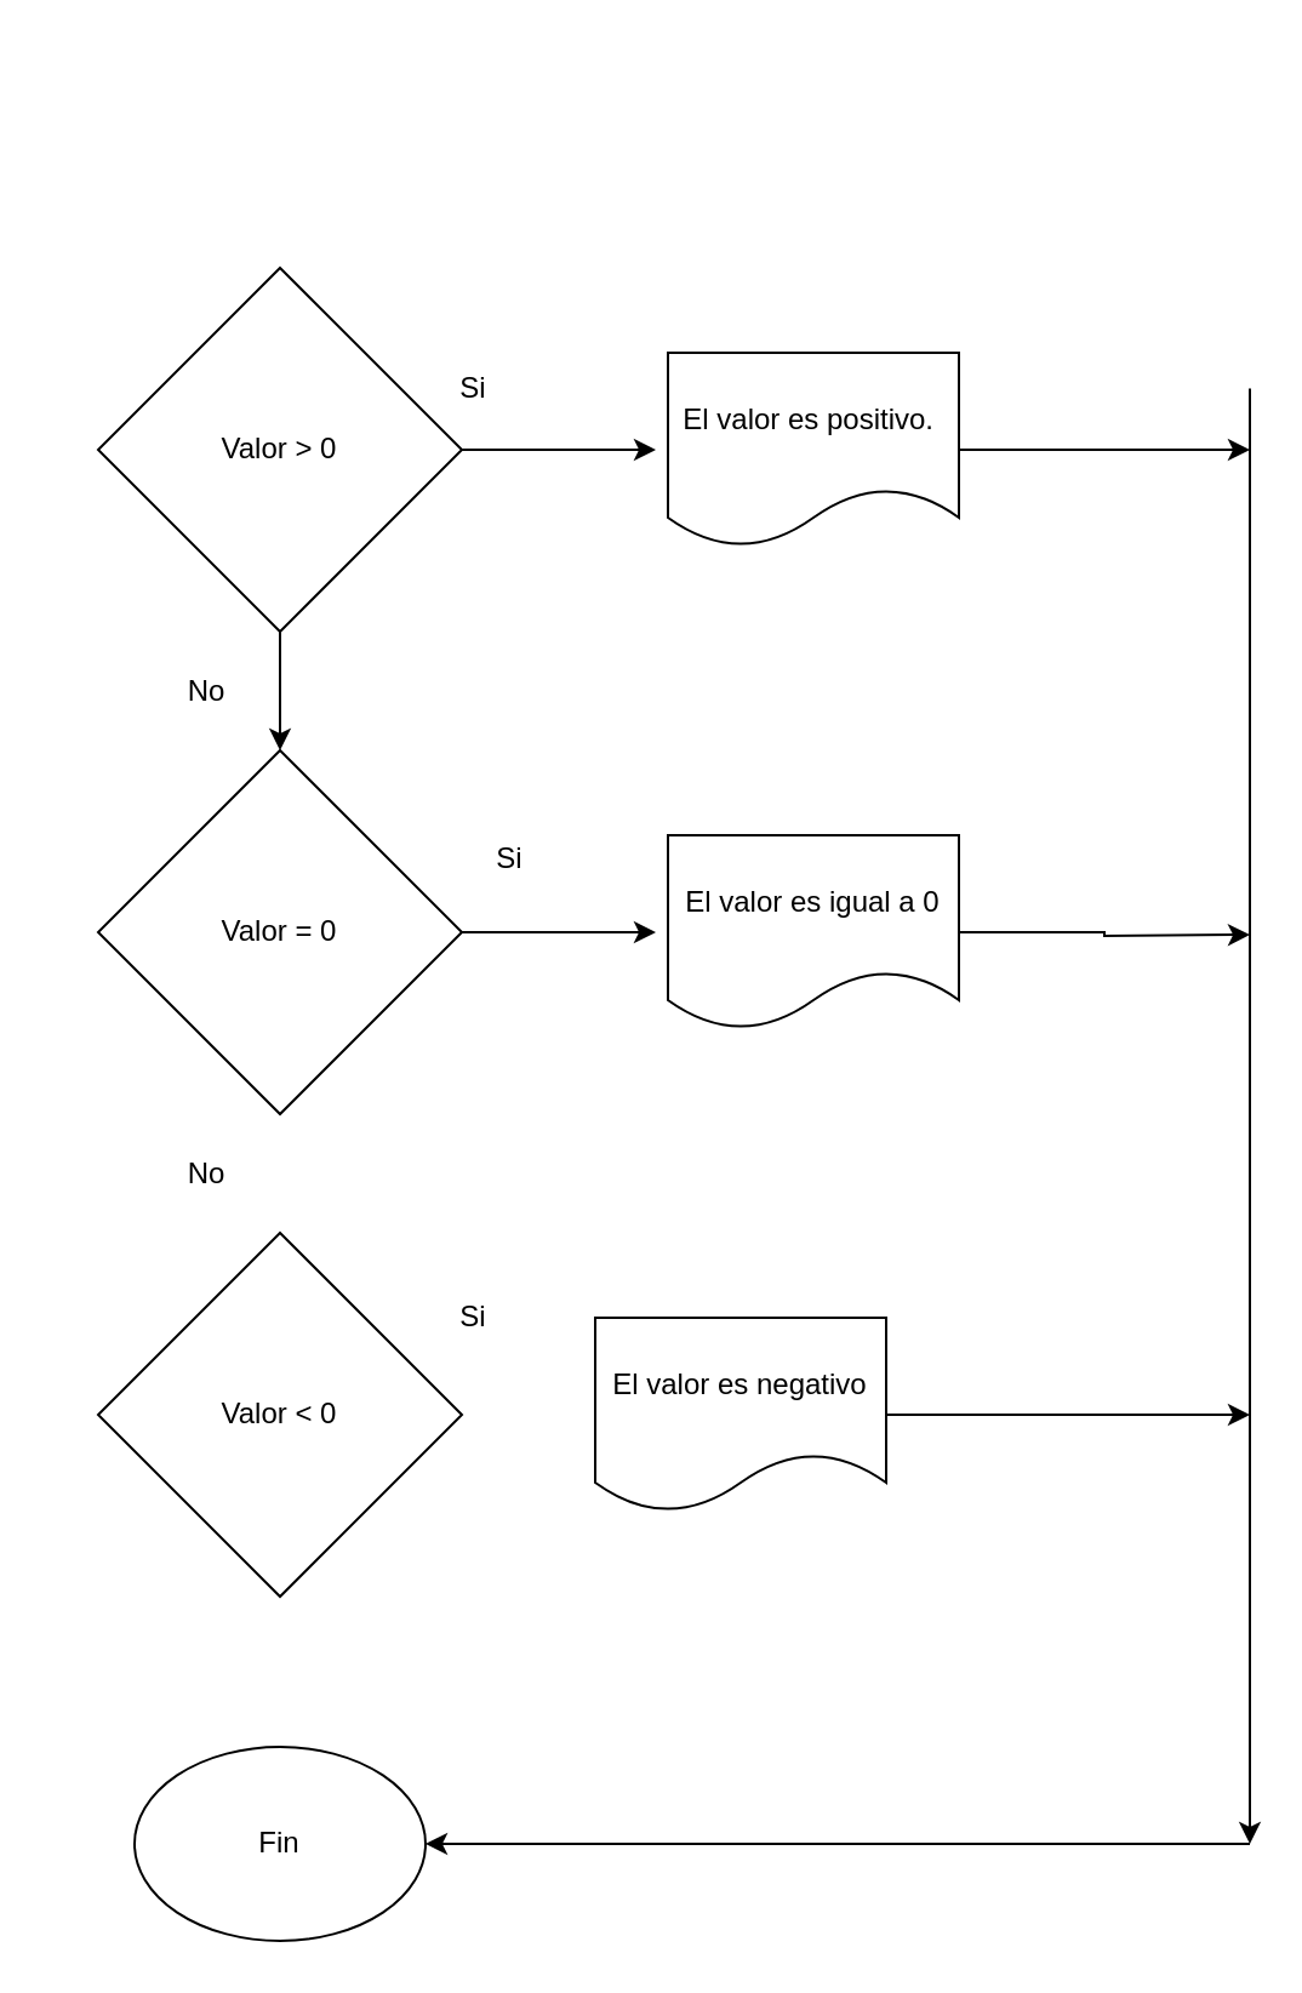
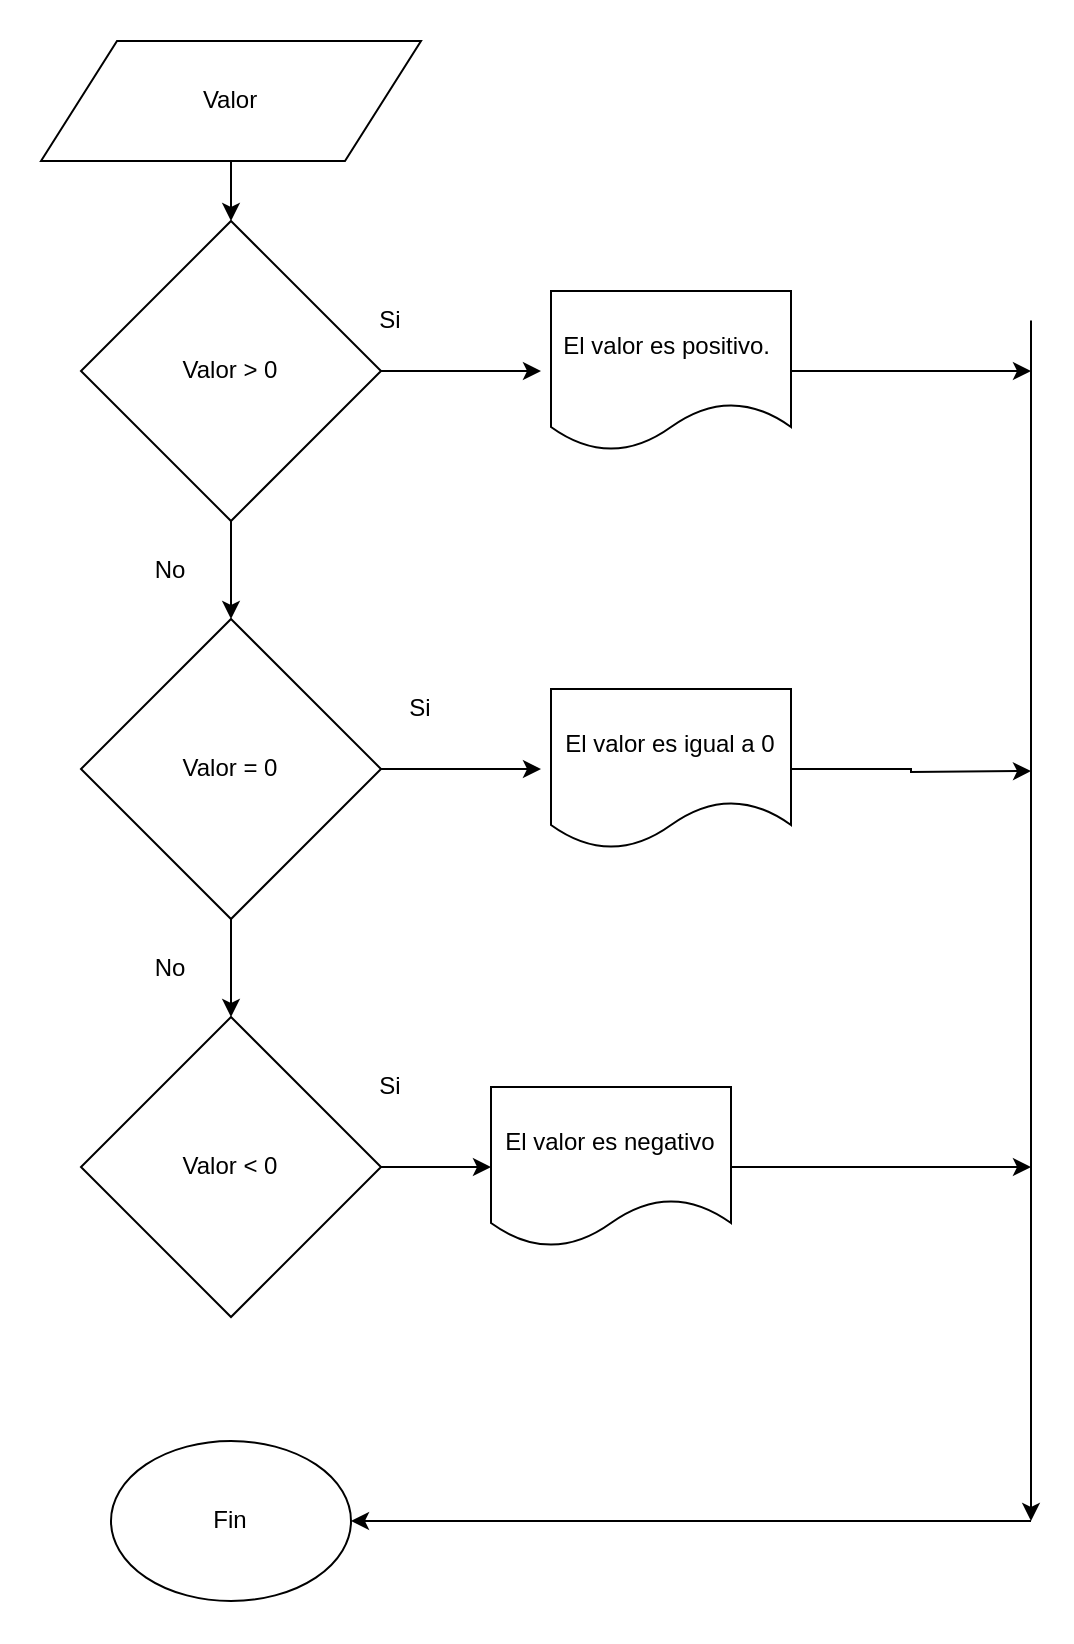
+ <mxCell id="3" value="Valor" style="shape=parallelogram;perimeter=parallelogramPerimeter;whiteSpace=wrap;html=1;" parent="1" vertex="1"><mxGeometry x="20" y="20" width="190" height="60" as="geometry" /></mxCell>
+ <mxCell id="2" value="" style="edgeStyle=orthogonalEdgeStyle;rounded=0;orthogonalLoop=1;jettySize=auto;html=1;" parent="1" source="3" target="6" edge="1"><mxGeometry relative="1" as="geometry" /></mxCell>
+ <mxCell id="7" value="" style="edgeStyle=orthogonalEdgeStyle;rounded=0;orthogonalLoop=1;jettySize=auto;html=1;" parent="1" source="9" target="11" edge="1"><mxGeometry relative="1" as="geometry" /></mxCell>
+ <mxCell id="10" value="" style="edgeStyle=orthogonalEdgeStyle;rounded=0;orthogonalLoop=1;jettySize=auto;html=1;" parent="1" source="11" target="13" edge="1"><mxGeometry relative="1" as="geometry" /></mxCell>
